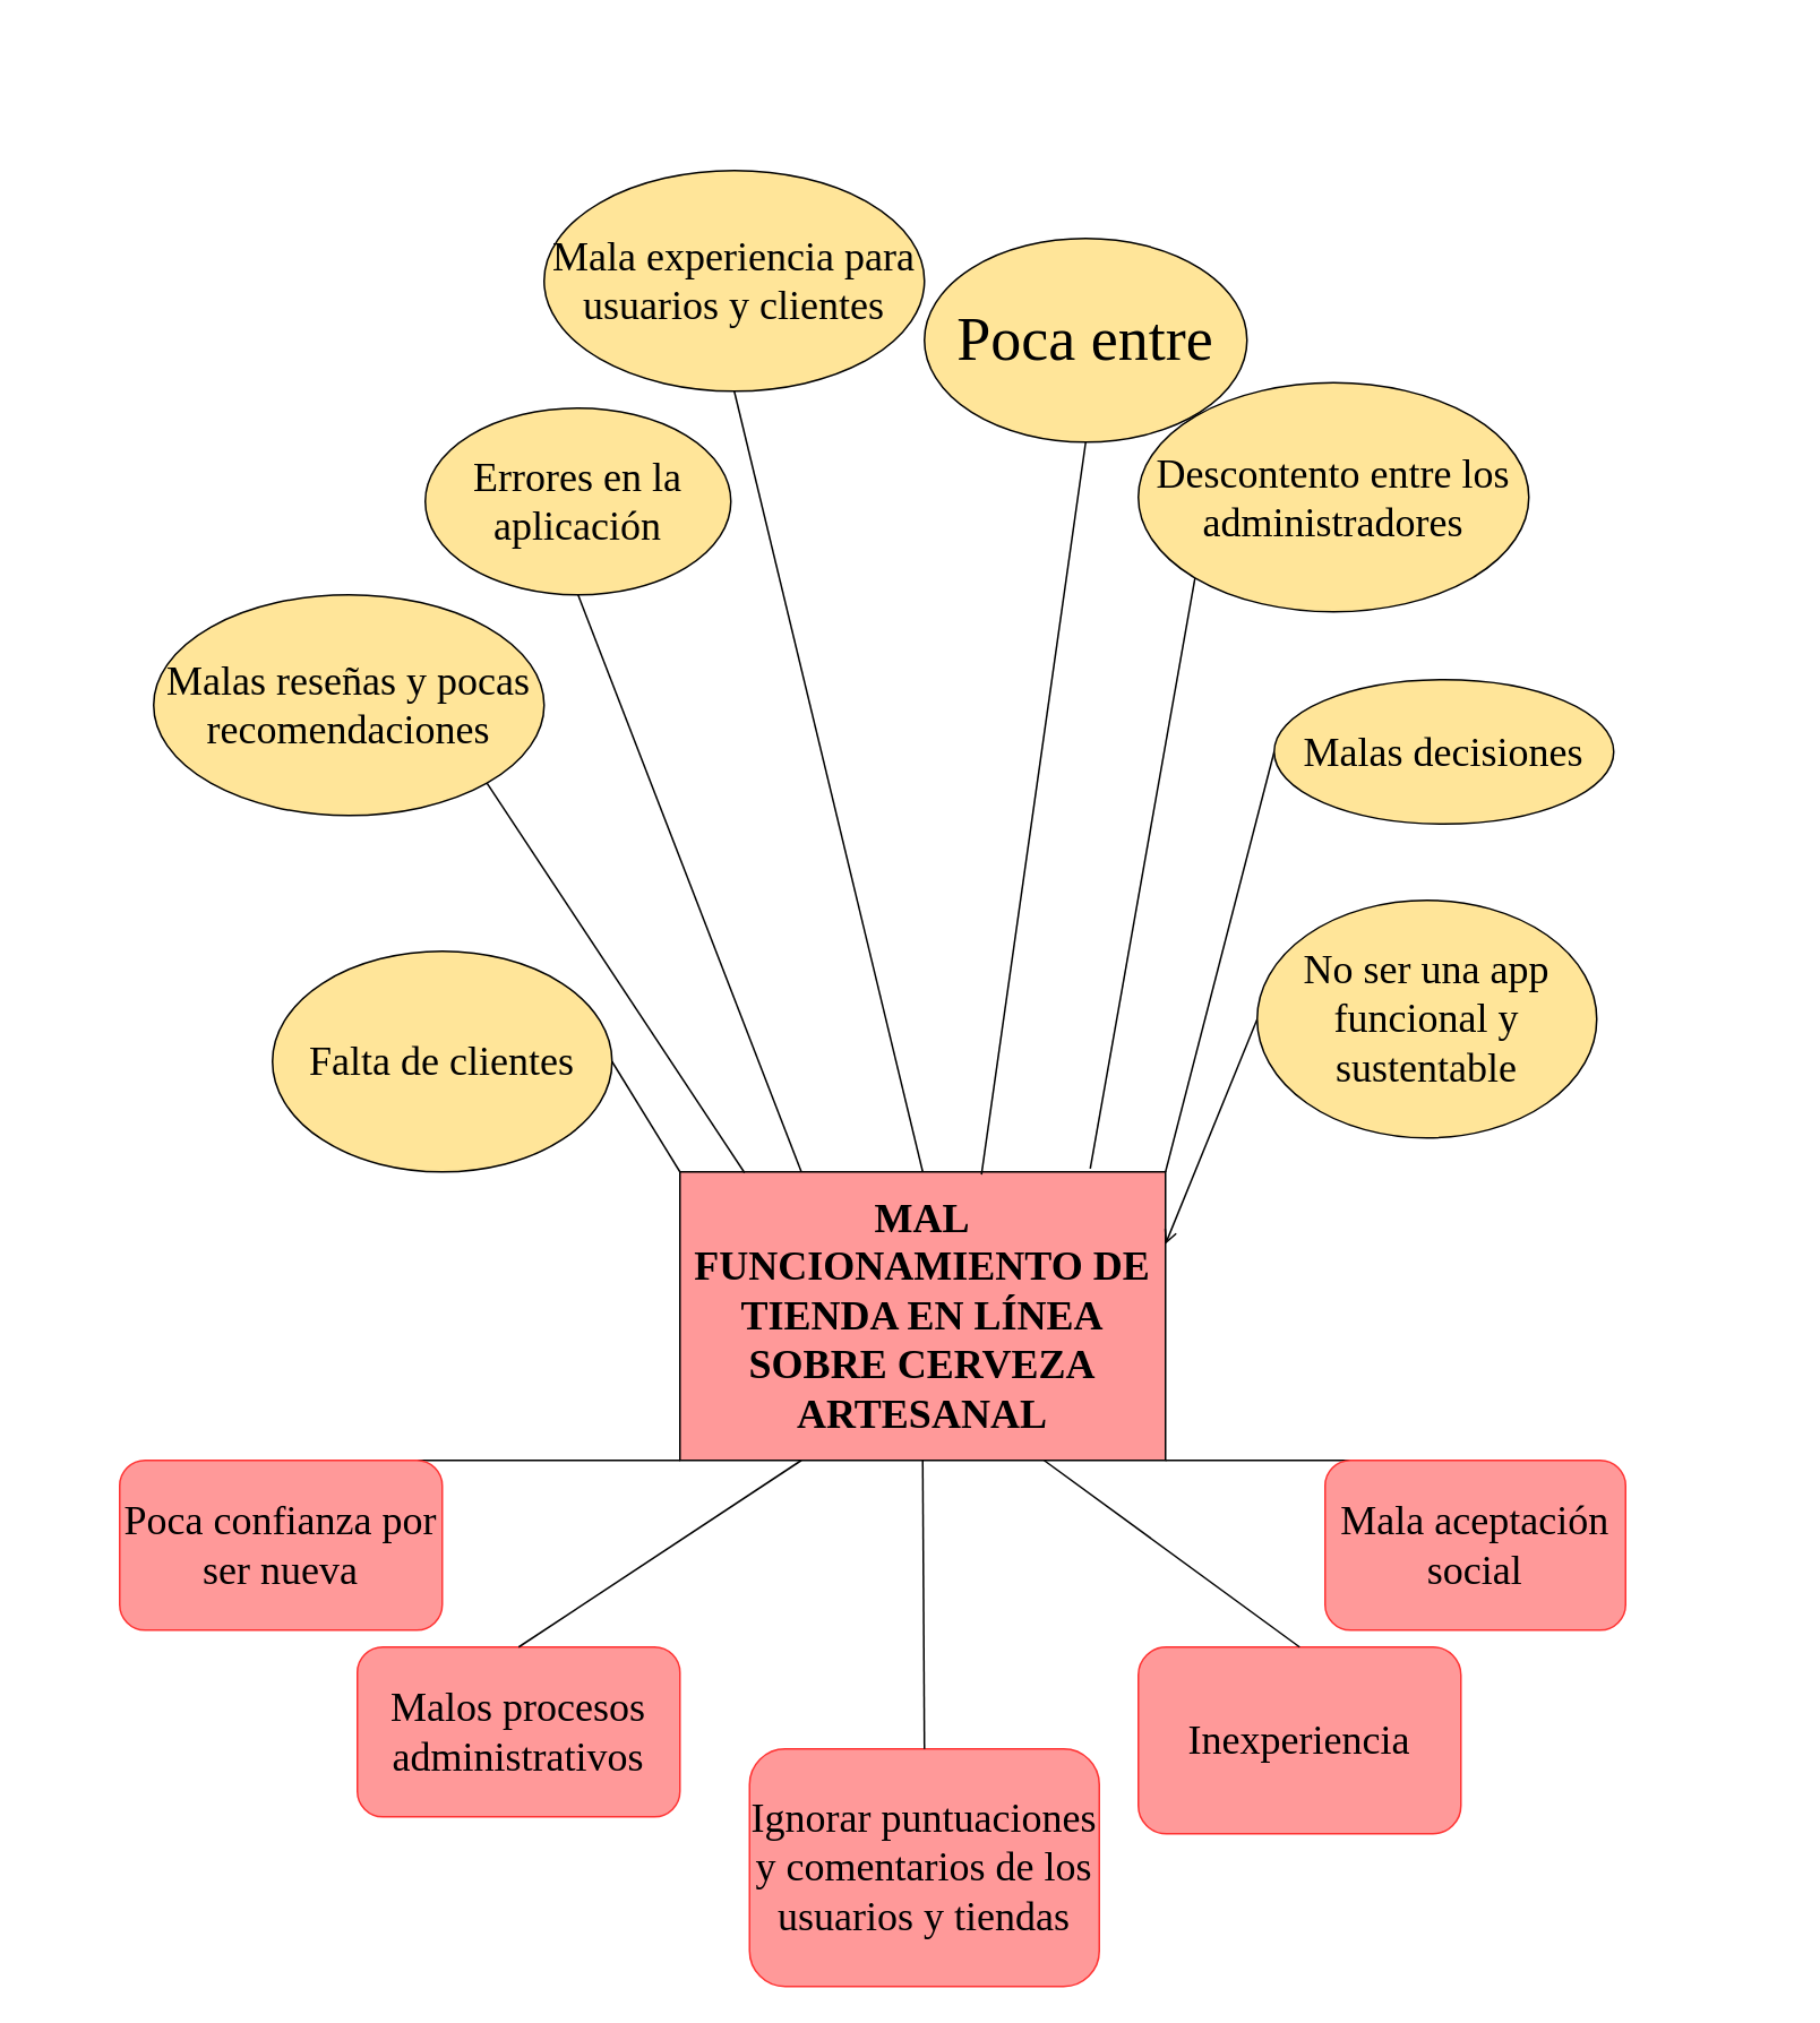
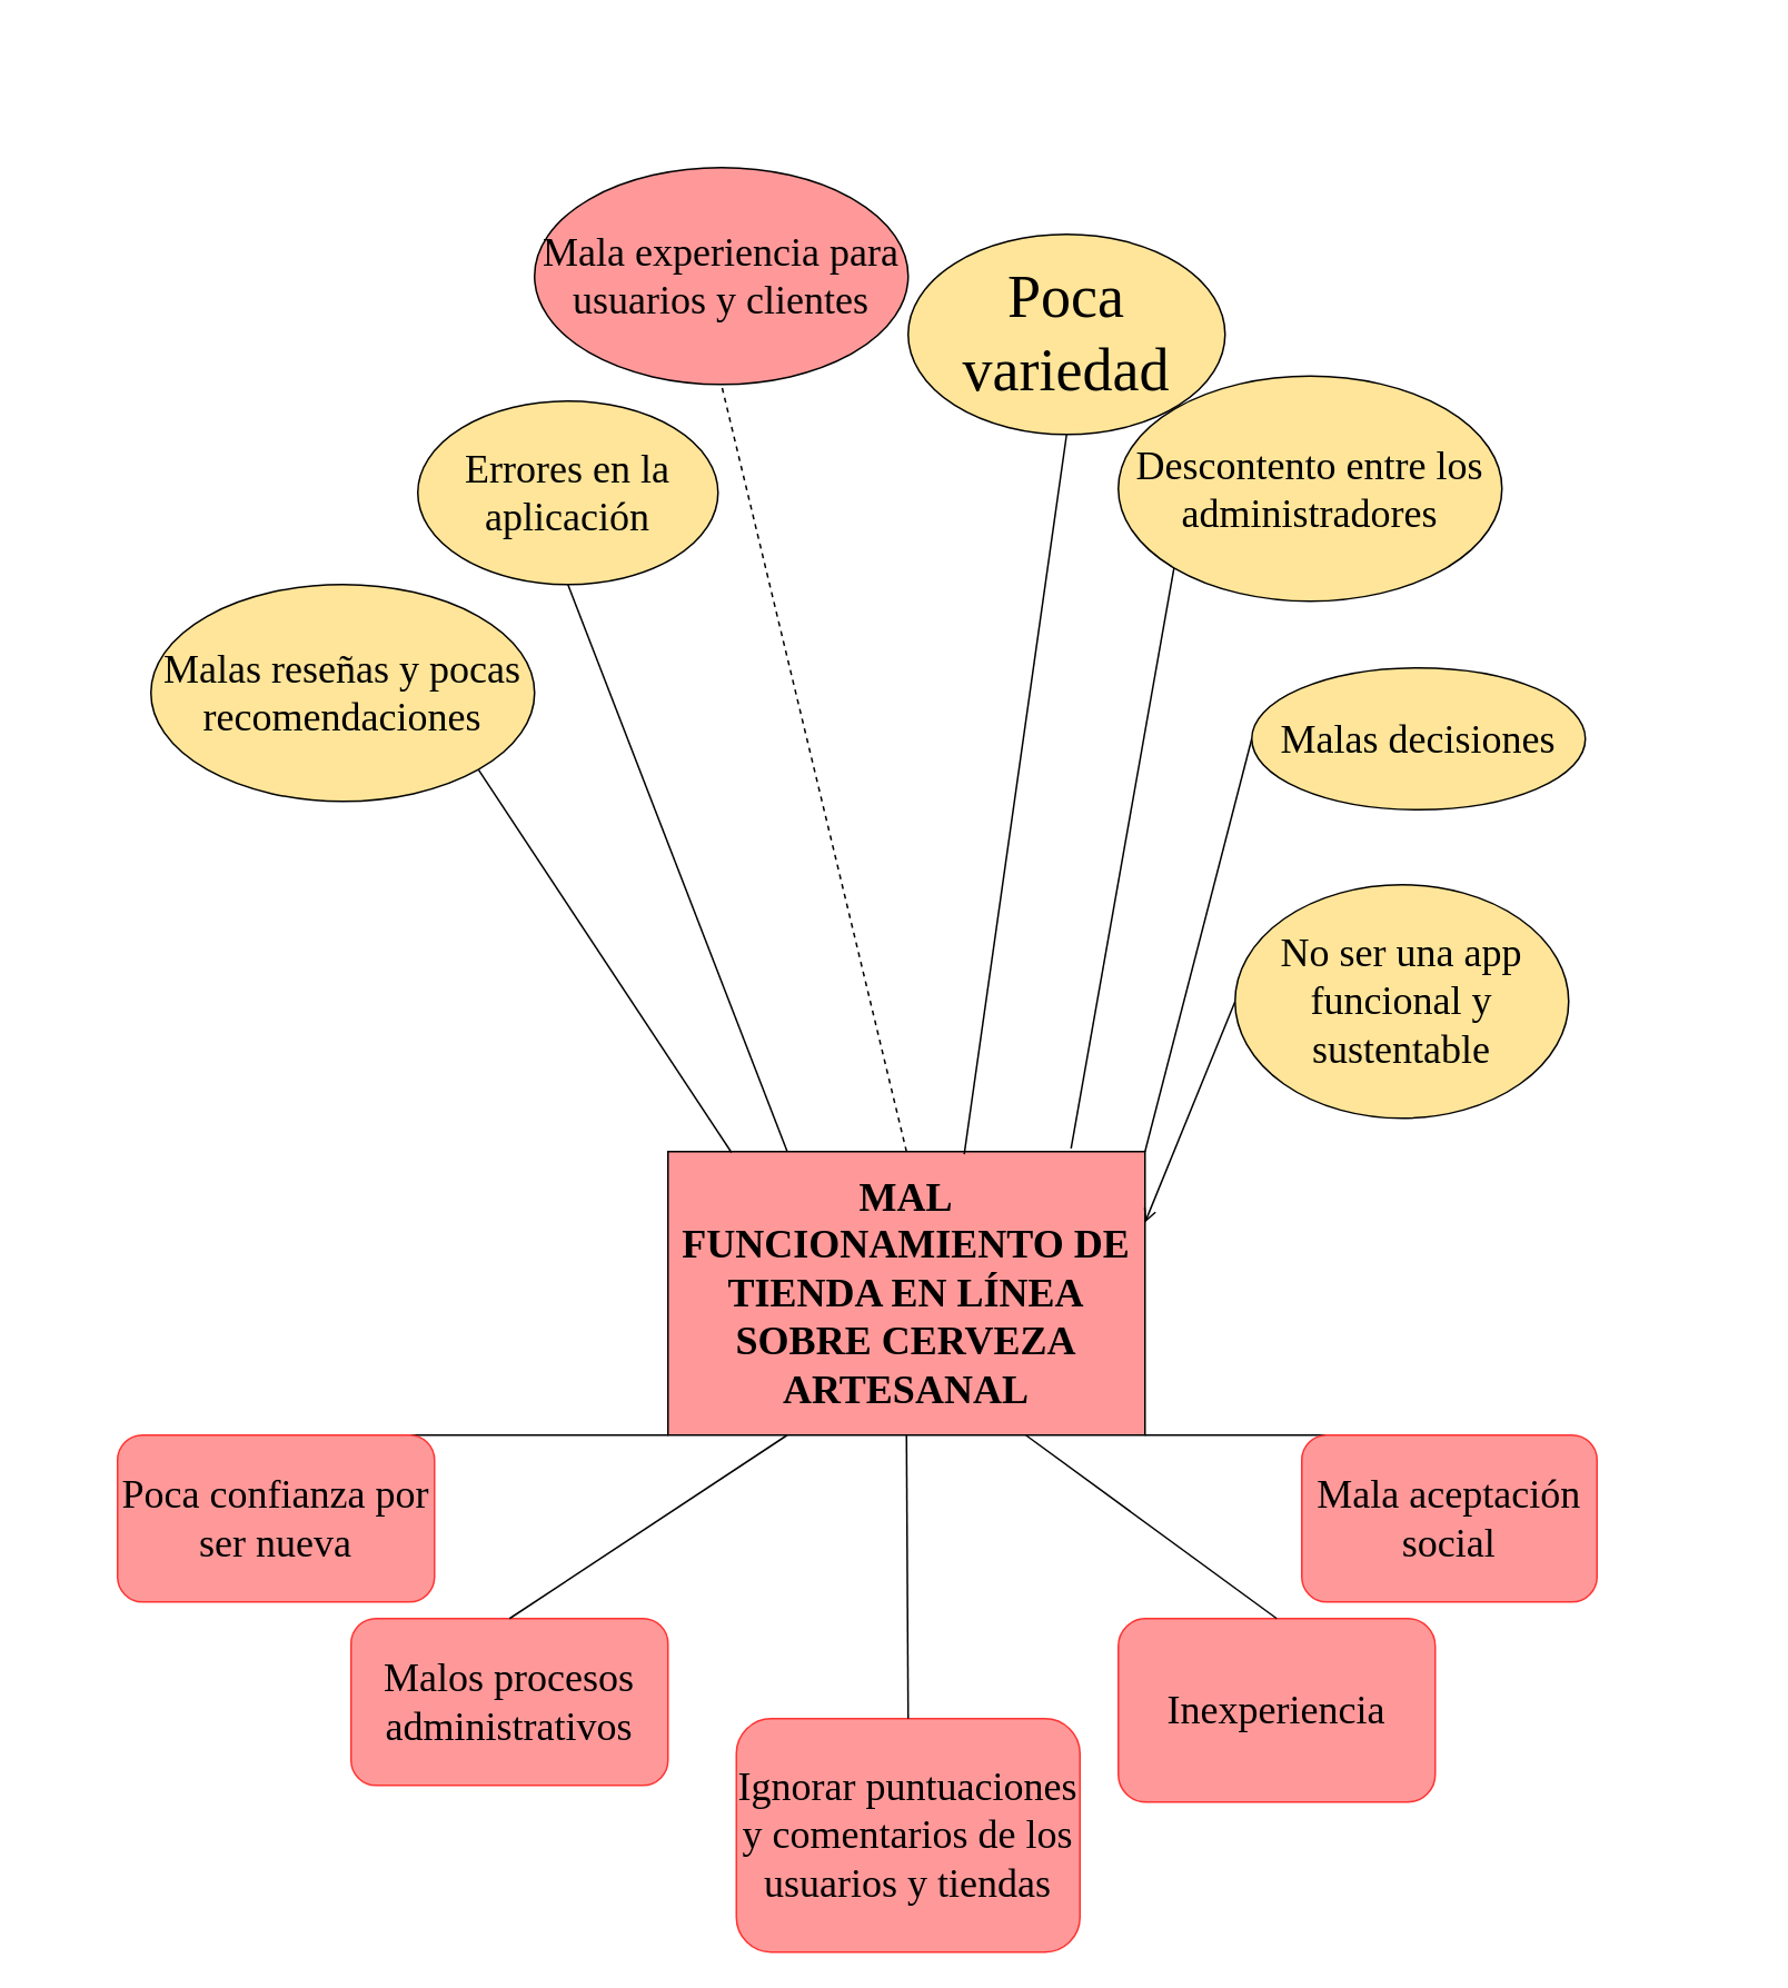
- <mxCell id="22" value="&lt;font style=&quot;font-size: 24px;&quot; face=&quot;Georgia&quot;&gt;Mala experiencia para usuarios y clientes&lt;/font&gt;" style="ellipse;whiteSpace=wrap;html=1;fillColor=#FFE599;" parent="1" vertex="1"><mxGeometry x="320" y="100" width="224" height="130" as="geometry" /></mxCell>
+ <mxCell id="22" value="&lt;font style=&quot;font-size: 24px;&quot; face=&quot;Georgia&quot;&gt;Mala experiencia para usuarios y clientes&lt;/font&gt;" style="ellipse;whiteSpace=wrap;html=1;fillColor=#ff9999;" parent="1" vertex="1"><mxGeometry x="320" y="100" width="224" height="130" as="geometry" /></mxCell>
- <mxCell id="26" value="&lt;font face=&quot;Georgia&quot; style=&quot;font-size: 36px;&quot;&gt;Poca entre&lt;/font&gt;" style="ellipse;whiteSpace=wrap;html=1;fillColor=#FFE599;" parent="1" vertex="1"><mxGeometry x="544" y="140" width="190" height="120" as="geometry" /></mxCell>
+ <mxCell id="26" value="&lt;font face=&quot;Georgia&quot; style=&quot;font-size: 36px;&quot;&gt;Poca variedad&lt;/font&gt;" style="ellipse;whiteSpace=wrap;html=1;fillColor=#FFE599;" parent="1" vertex="1"><mxGeometry x="544" y="140" width="190" height="120" as="geometry" /></mxCell>
- <mxCell id="20" value="" style="endArrow=none;html=1;rounded=0;exitX=0.5;exitY=0;exitDx=0;exitDy=0;entryX=0.5;entryY=1;entryDx=0;entryDy=0;" parent="1" source="3" target="22" edge="1"><mxGeometry width="50" height="50" relative="1" as="geometry"><mxPoint x="553" y="680" as="sourcePoint" /><mxPoint x="544" y="580" as="targetPoint" /></mxGeometry></mxCell>
+ <mxCell id="20" value="" style="endArrow=none;html=1;rounded=0;exitX=0.5;exitY=0;exitDx=0;exitDy=0;entryX=0.5;entryY=1;entryDx=0;entryDy=0;dashed=1;" parent="1" source="3" target="22" edge="1"><mxGeometry width="50" height="50" relative="1" as="geometry"><mxPoint x="553" y="680" as="sourcePoint" /><mxPoint x="544" y="580" as="targetPoint" /></mxGeometry></mxCell>
- <mxCell id="29" value="&lt;font face=&quot;Georgia&quot; style=&quot;font-size: 24px;&quot;&gt;Falta de clientes&lt;/font&gt;" style="ellipse;whiteSpace=wrap;html=1;fillColor=#FFE599;" parent="1" vertex="1"><mxGeometry x="160" y="560" width="200" height="130" as="geometry" /></mxCell>
- <mxCell id="15" value="" style="endArrow=none;html=1;rounded=0;entryX=0;entryY=0;entryDx=0;entryDy=0;exitX=1;exitY=0.5;exitDx=0;exitDy=0;" parent="1" source="29" target="3" edge="1"><mxGeometry width="50" height="50" relative="1" as="geometry"><mxPoint x="330" y="730" as="sourcePoint" /><mxPoint x="400" y="700" as="targetPoint" /></mxGeometry></mxCell>
